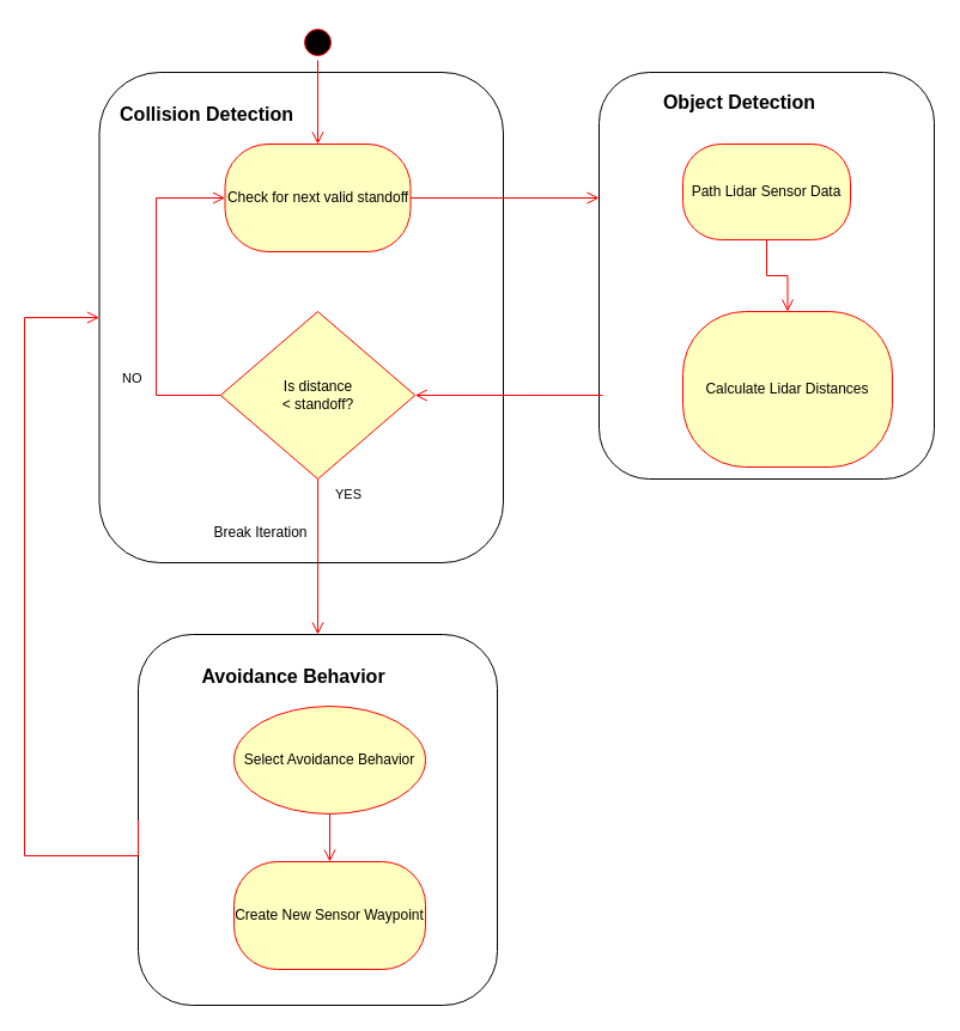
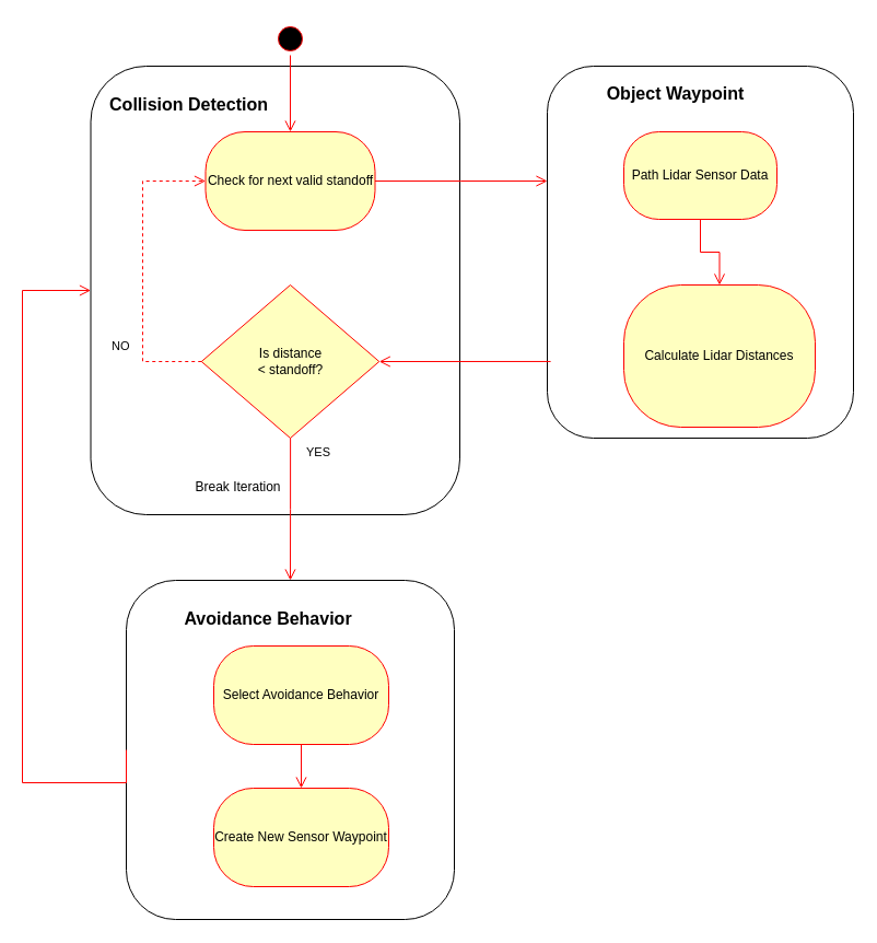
- <mxCell id="11" value="&lt;font style=&quot;font-size: 16px&quot;&gt;&lt;b&gt;Object Detection&lt;/b&gt;&lt;/font&gt;" style="text;html=1;strokeColor=none;fillColor=none;align=center;verticalAlign=middle;whiteSpace=wrap;rounded=0;" parent="1" vertex="1"><mxGeometry x="540" y="70" width="155" height="30" as="geometry" /></mxCell>
+ <mxCell id="11" value="&lt;font style=&quot;font-size: 16px&quot;&gt;&lt;b&gt;Object Waypoint&lt;/b&gt;&lt;/font&gt;" style="text;html=1;strokeColor=none;fillColor=none;align=center;verticalAlign=middle;whiteSpace=wrap;rounded=0;" parent="1" vertex="1"><mxGeometry x="540" y="70" width="155" height="30" as="geometry" /></mxCell>
- <mxCell id="15" value="NO" style="edgeStyle=orthogonalEdgeStyle;html=1;align=left;verticalAlign=bottom;endArrow=open;endSize=8;strokeColor=#ff0000;rounded=0;exitX=0;exitY=0.5;exitDx=0;exitDy=0;entryX=0;entryY=0.5;entryDx=0;entryDy=0;" parent="1" source="14" target="7" edge="1"><mxGeometry x="-0.562" y="30" relative="1" as="geometry"><mxPoint x="410" y="460" as="targetPoint" /><Array as="points"><mxPoint x="130" y="330" /><mxPoint x="130" y="165" /></Array><mxPoint y="1" as="offset" /></mxGeometry></mxCell>
+ <mxCell id="15" value="NO" style="edgeStyle=orthogonalEdgeStyle;html=1;align=left;verticalAlign=bottom;endArrow=open;endSize=8;strokeColor=#ff0000;rounded=0;exitX=0;exitY=0.5;exitDx=0;exitDy=0;entryX=0;entryY=0.5;entryDx=0;entryDy=0;dashed=1;" parent="1" source="14" target="7" edge="1"><mxGeometry x="-0.562" y="30" relative="1" as="geometry"><mxPoint x="410" y="460" as="targetPoint" /><Array as="points"><mxPoint x="130" y="330" /><mxPoint x="130" y="165" /></Array><mxPoint y="1" as="offset" /></mxGeometry></mxCell>
- <mxCell id="9" value="Select Avoidance Behavior" style="ellipse;whiteSpace=wrap;html=1;arcSize=40;fontColor=#000000;fillColor=#ffffc0;strokeColor=#ff0000;" parent="1" vertex="1"><mxGeometry x="195" y="590" width="160" height="90" as="geometry" /></mxCell>
+ <mxCell id="9" value="Select Avoidance Behavior" style="rounded=1;whiteSpace=wrap;html=1;arcSize=40;fontColor=#000000;fillColor=#ffffc0;strokeColor=#ff0000;" parent="1" vertex="1"><mxGeometry x="195" y="590" width="160" height="90" as="geometry" /></mxCell>
